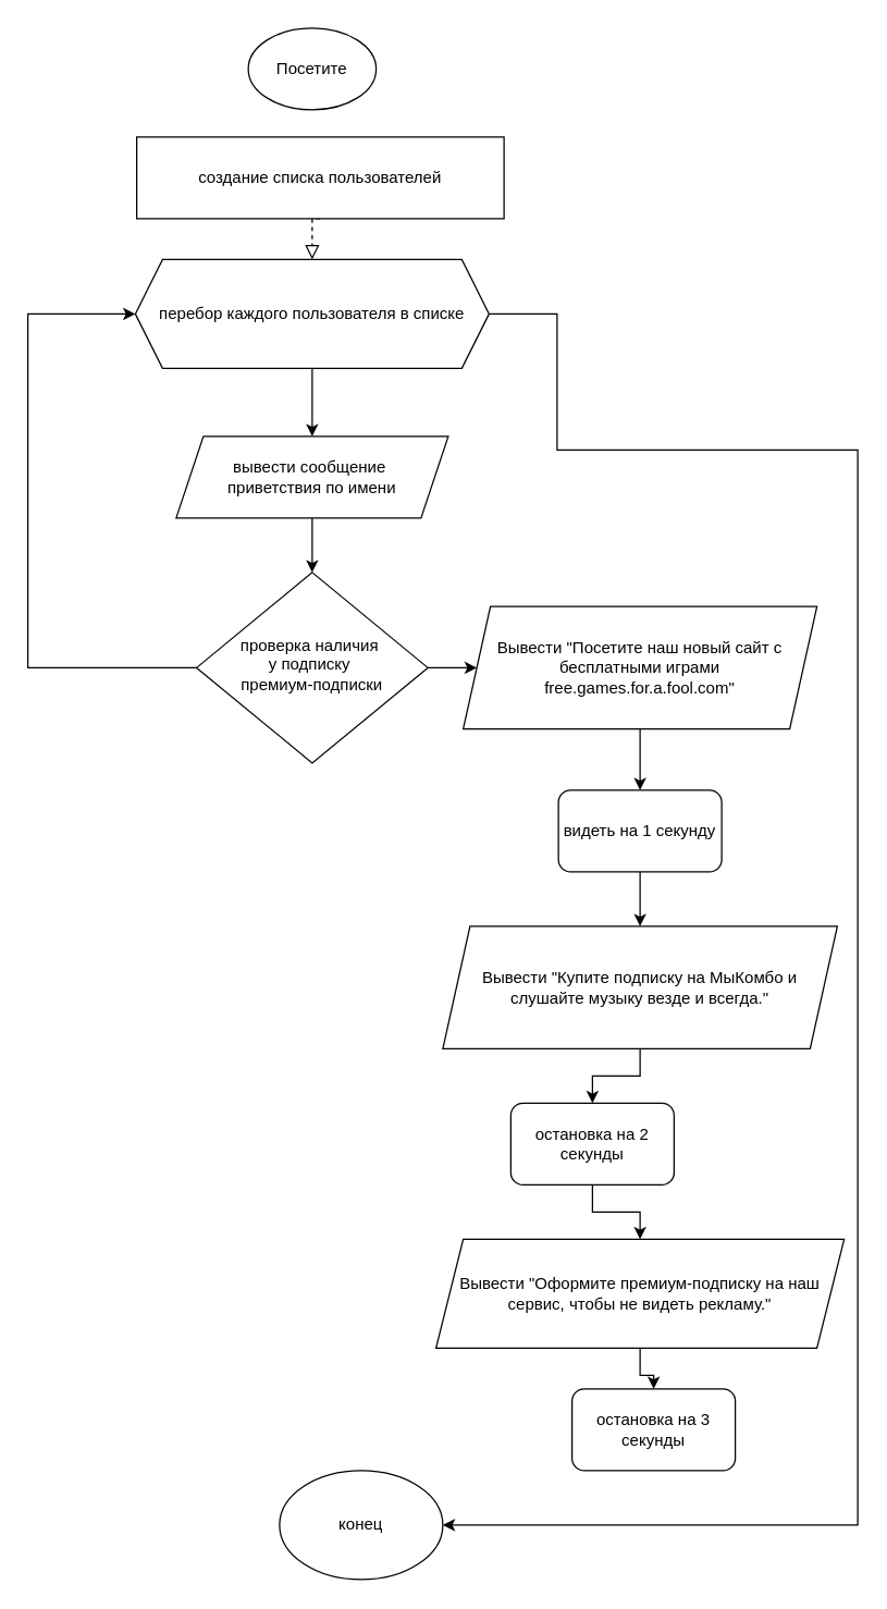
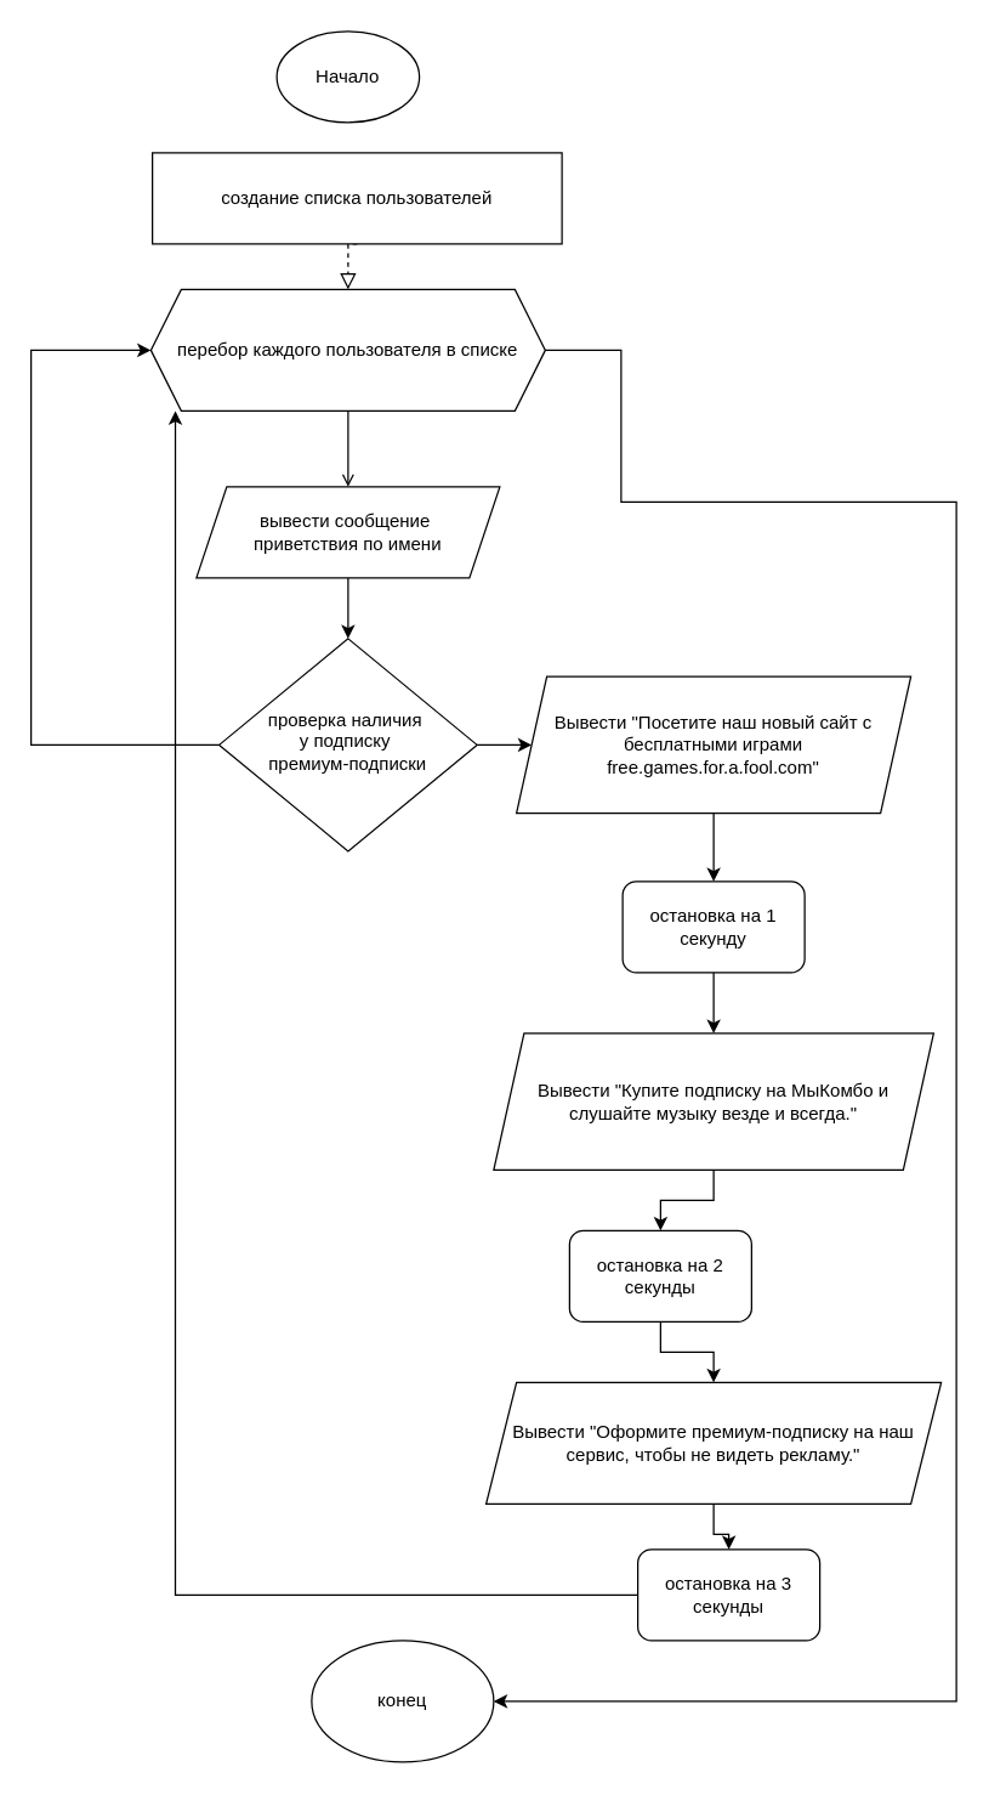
- <mxCell id="6" value="Посетите" style="ellipse;whiteSpace=wrap;html=1;" vertex="1" parent="1"><mxGeometry x="182" y="20" width="94" height="60" as="geometry" /></mxCell>
+ <mxCell id="6" value="Начало" style="ellipse;whiteSpace=wrap;html=1;" vertex="1" parent="1"><mxGeometry x="182" y="20" width="94" height="60" as="geometry" /></mxCell>
- <mxCell id="7" value="" style="edgeStyle=orthogonalEdgeStyle;rounded=0;orthogonalLoop=1;jettySize=auto;html=1;" edge="1" parent="1" source="9" target="11"><mxGeometry relative="1" as="geometry" /></mxCell>
+ <mxCell id="7" value="" style="edgeStyle=orthogonalEdgeStyle;rounded=0;orthogonalLoop=1;jettySize=auto;html=1;endArrow=open;" edge="1" parent="1" source="9" target="11"><mxGeometry relative="1" as="geometry" /></mxCell>
- <mxCell id="19" value="видеть на 1 секунду" style="rounded=1;whiteSpace=wrap;html=1;" vertex="1" parent="1"><mxGeometry x="410" y="580" width="120" height="60" as="geometry" /></mxCell>
+ <mxCell id="19" value="остановка на 1 секунду" style="rounded=1;whiteSpace=wrap;html=1;" vertex="1" parent="1"><mxGeometry x="410" y="580" width="120" height="60" as="geometry" /></mxCell>
+ <mxCell id="22" style="edgeStyle=orthogonalEdgeStyle;rounded=0;orthogonalLoop=1;jettySize=auto;html=1;exitX=0;exitY=0.5;exitDx=0;exitDy=0;entryX=0.062;entryY=1;entryDx=0;entryDy=0;entryPerimeter=0;" edge="1" parent="1" source="23" target="9"><mxGeometry relative="1" as="geometry"><mxPoint x="169" y="360" as="targetPoint" /><mxPoint x="180.02" y="1225.92" as="sourcePoint" /><Array as="points"><mxPoint x="115" y="1050" /></Array></mxGeometry></mxCell>
